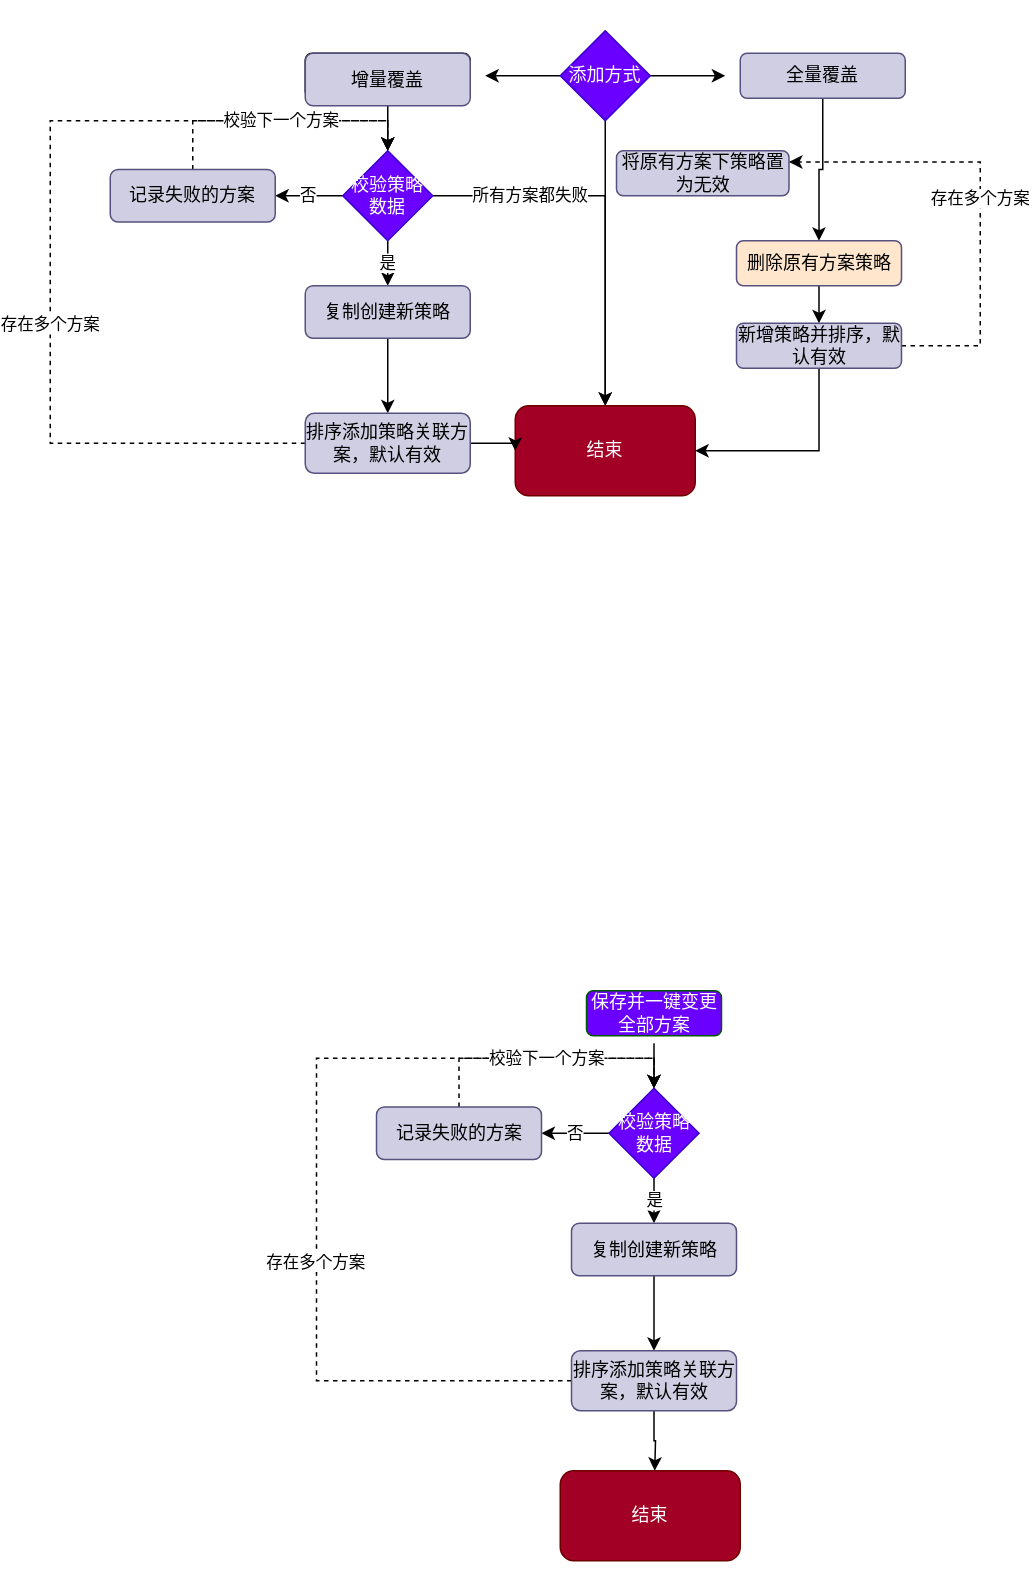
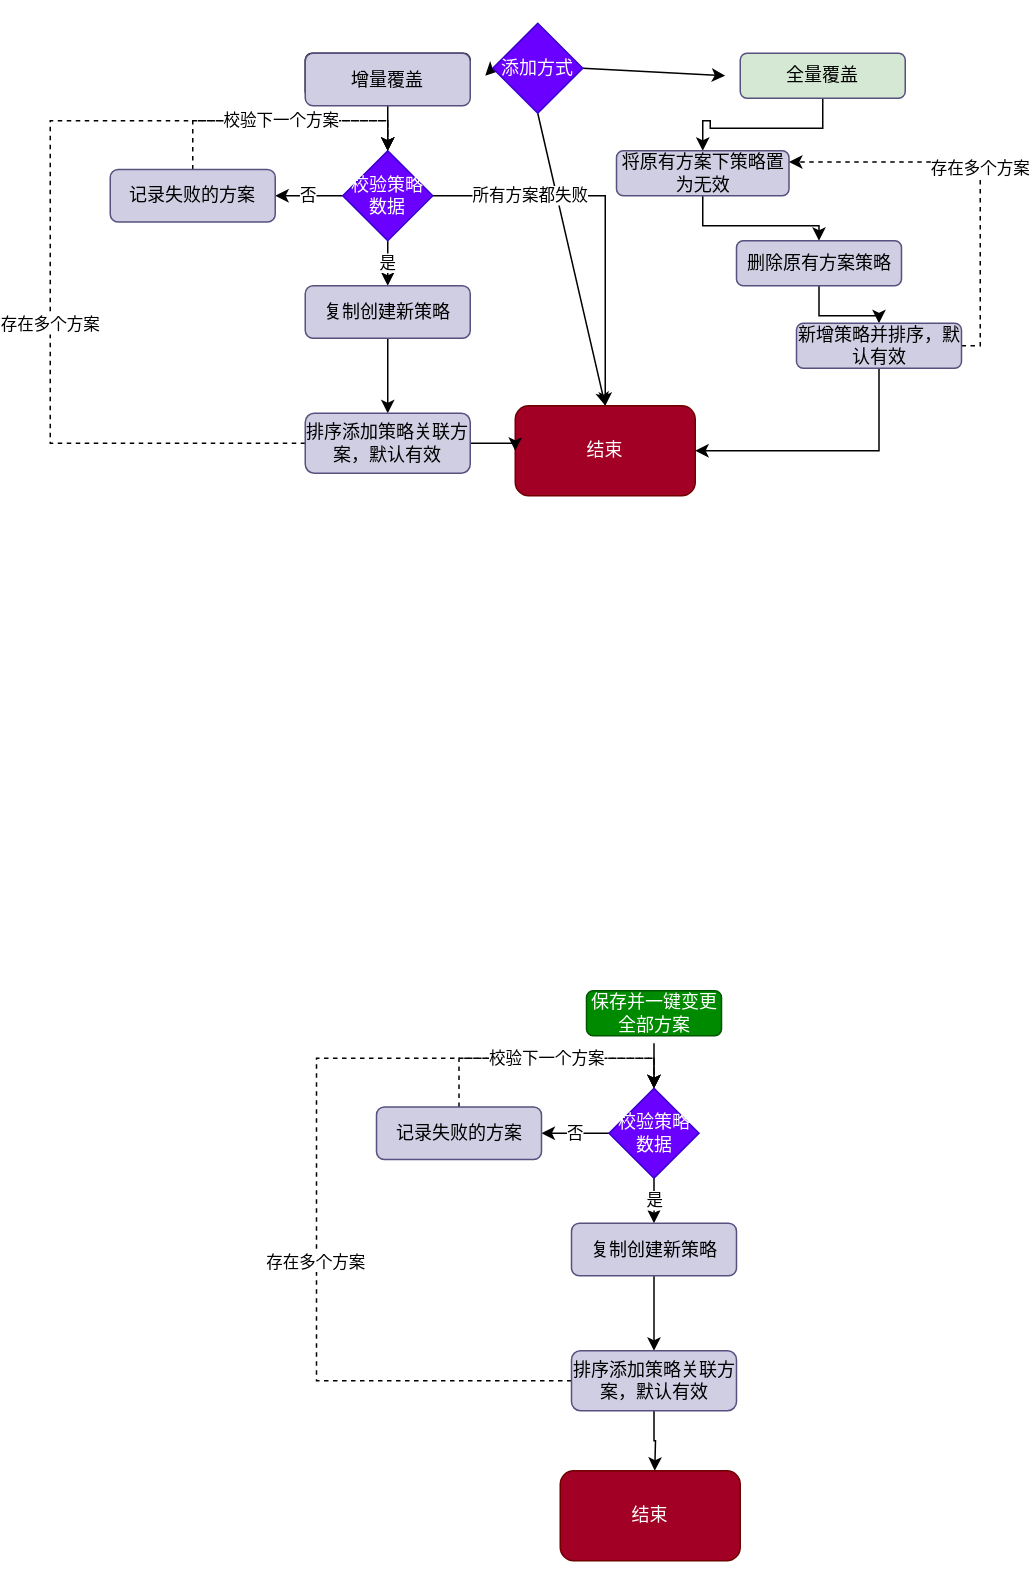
- <mxCell id="5" value="添加方式" style="rhombus;whiteSpace=wrap;html=1;fillColor=#6a00ff;fontColor=#ffffff;strokeColor=#3700CC;" vertex="1" parent="1"><mxGeometry x="360" y="20" width="60" height="60" as="geometry" /></mxCell>
+ <mxCell id="5" value="添加方式" style="rhombus;whiteSpace=wrap;html=1;fillColor=#6a00ff;fontColor=#ffffff;strokeColor=#3700CC;" vertex="1" parent="1"><mxGeometry x="315" y="15" width="60" height="60" as="geometry" /></mxCell>
- <mxCell id="8" value="全量覆盖" style="rounded=1;whiteSpace=wrap;html=1;fillColor=#d0cee2;strokeColor=#56517e;" vertex="1" parent="1"><mxGeometry x="480" y="35" width="110" height="30" as="geometry" /></mxCell>
+ <mxCell id="8" value="全量覆盖" style="rounded=1;whiteSpace=wrap;html=1;fillColor=#d5e8d4;strokeColor=#56517e;" vertex="1" parent="1"><mxGeometry x="480" y="35" width="110" height="30" as="geometry" /></mxCell>
- <mxCell id="7" value="" style="edgeStyle=orthogonalEdgeStyle;rounded=0;orthogonalLoop=1;jettySize=auto;html=1;" edge="1" parent="1" source="8" target="25"><mxGeometry relative="1" as="geometry" /></mxCell>
+ <mxCell id="7" value="" style="edgeStyle=orthogonalEdgeStyle;rounded=0;orthogonalLoop=1;jettySize=auto;html=1;" edge="1" parent="1" source="8" target="23"><mxGeometry relative="1" as="geometry" /></mxCell>
+ <mxCell id="22" style="edgeStyle=orthogonalEdgeStyle;rounded=0;orthogonalLoop=1;jettySize=auto;html=1;exitX=0.5;exitY=1;exitDx=0;exitDy=0;entryX=0.5;entryY=0;entryDx=0;entryDy=0;" edge="1" parent="1" source="23" target="25"><mxGeometry relative="1" as="geometry" /></mxCell>
- <mxCell id="25" value="删除原有方案策略" style="rounded=1;whiteSpace=wrap;html=1;fillColor=#ffe6cc;strokeColor=#56517e;" vertex="1" parent="1"><mxGeometry x="477.5" y="160" width="110" height="30" as="geometry" /></mxCell>
+ <mxCell id="25" value="删除原有方案策略" style="rounded=1;whiteSpace=wrap;html=1;fillColor=#d0cee2;strokeColor=#56517e;" vertex="1" parent="1"><mxGeometry x="477.5" y="160" width="110" height="30" as="geometry" /></mxCell>
- <mxCell id="28" value="新增策略并排序，默认有效" style="rounded=1;whiteSpace=wrap;html=1;fillColor=#d0cee2;strokeColor=#56517e;" vertex="1" parent="1"><mxGeometry x="477.5" y="215" width="110" height="30" as="geometry" /></mxCell>
+ <mxCell id="28" value="新增策略并排序，默认有效" style="rounded=1;whiteSpace=wrap;html=1;fillColor=#d0cee2;strokeColor=#56517e;" vertex="1" parent="1"><mxGeometry x="517.5" y="215" width="110" height="30" as="geometry" /></mxCell>
- <mxCell id="31" value="保存并一键变更全部方案" style="rounded=1;whiteSpace=wrap;html=1;fillColor=#6a00ff;strokeColor=#005700;fontColor=#ffffff;" vertex="1" parent="1"><mxGeometry x="377.5" y="660" width="90" height="30" as="geometry" /></mxCell>
+ <mxCell id="31" value="保存并一键变更全部方案" style="rounded=1;whiteSpace=wrap;html=1;fillColor=#008a00;strokeColor=#005700;fontColor=#ffffff;" vertex="1" parent="1"><mxGeometry x="377.5" y="660" width="90" height="30" as="geometry" /></mxCell>
